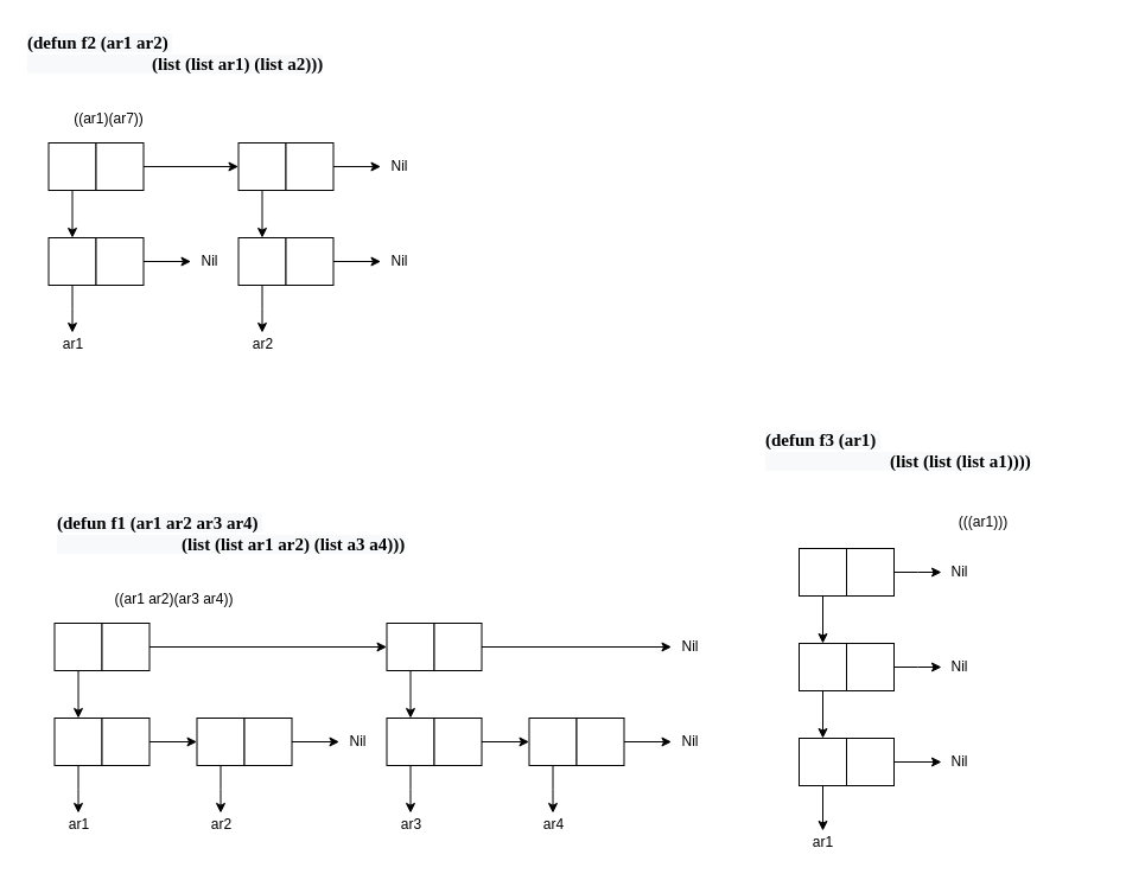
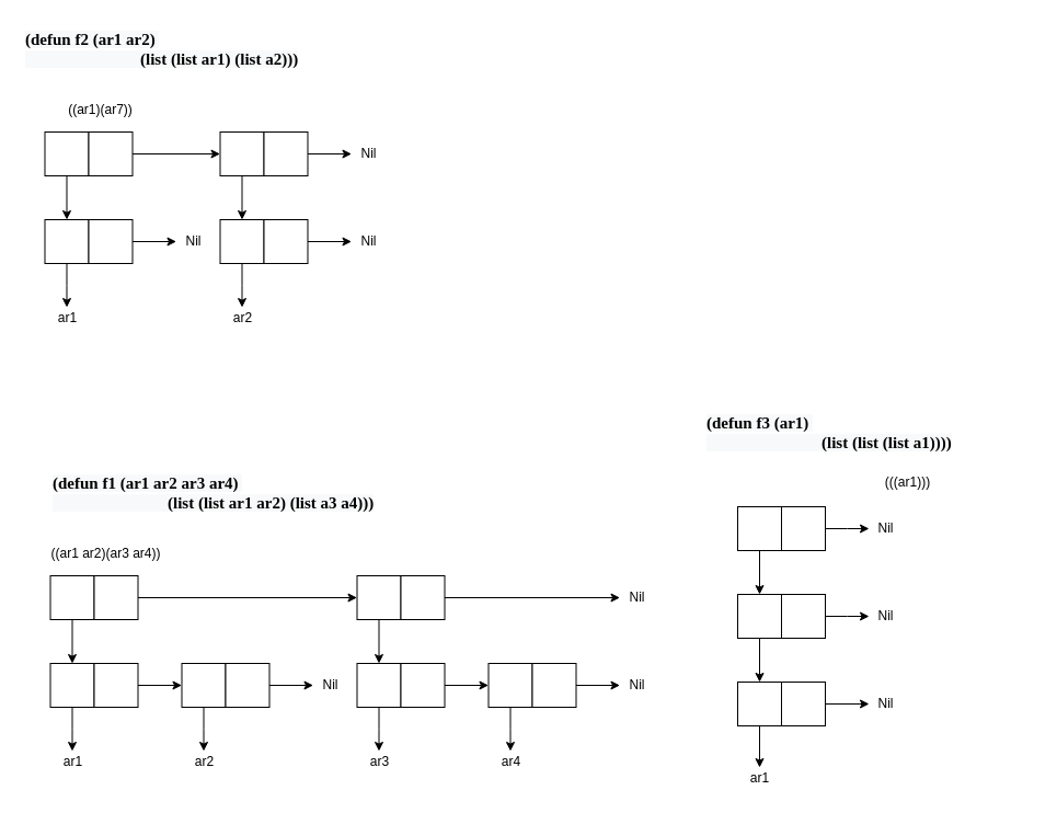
- <mxCell id="4" value="&lt;b style=&quot;font-family: &amp;quot;times new roman&amp;quot;; font-size: 15px; font-style: normal; letter-spacing: normal; text-align: center; text-indent: 0px; text-transform: none; word-spacing: 0px; background-color: rgb(248, 249, 250);&quot;&gt;(defun f3 (ar1)&lt;span style=&quot;font-size: 15px;&quot;&gt;&amp;nbsp;&lt;/span&gt;&lt;br style=&quot;font-size: 15px;&quot;&gt;&amp;nbsp; &amp;nbsp; &amp;nbsp; &amp;nbsp; &amp;nbsp; &amp;nbsp; &amp;nbsp; &amp;nbsp; &amp;nbsp; &amp;nbsp; &amp;nbsp; &amp;nbsp; &amp;nbsp; &amp;nbsp; (list (list (list a1))))&lt;/b&gt;" style="text;whiteSpace=wrap;html=1;fontSize=15;" vertex="1" parent="1"><mxGeometry x="643" y="355" width="300" height="40" as="geometry" /></mxCell>
+ <mxCell id="4" value="&lt;b style=&quot;font-family: &amp;quot;times new roman&amp;quot;; font-size: 15px; font-style: normal; letter-spacing: normal; text-align: center; text-indent: 0px; text-transform: none; word-spacing: 0px; background-color: rgb(248, 249, 250);&quot;&gt;(defun f3 (ar1)&lt;span style=&quot;font-size: 15px;&quot;&gt;&amp;nbsp;&lt;/span&gt;&lt;br style=&quot;font-size: 15px;&quot;&gt;&amp;nbsp; &amp;nbsp; &amp;nbsp; &amp;nbsp; &amp;nbsp; &amp;nbsp; &amp;nbsp; &amp;nbsp; &amp;nbsp; &amp;nbsp; &amp;nbsp; &amp;nbsp; &amp;nbsp; &amp;nbsp; (list (list (list a1))))&lt;/b&gt;" style="text;whiteSpace=wrap;html=1;fontSize=15;" vertex="1" parent="1"><mxGeometry x="643" y="370" width="300" height="40" as="geometry" /></mxCell>
- <mxCell id="9" value="((ar1 ar2)(ar3 ar4))" style="text;html=1;align=center;verticalAlign=middle;resizable=0;points=[];autosize=1;" vertex="1" parent="1"><mxGeometry x="85.5" y="495" width="120" height="20" as="geometry" /></mxCell>
+ <mxCell id="9" value="((ar1 ar2)(ar3 ar4))" style="text;html=1;align=center;verticalAlign=middle;resizable=0;points=[];autosize=1;" vertex="1" parent="1"><mxGeometry x="35.5" y="495" width="120" height="20" as="geometry" /></mxCell>
